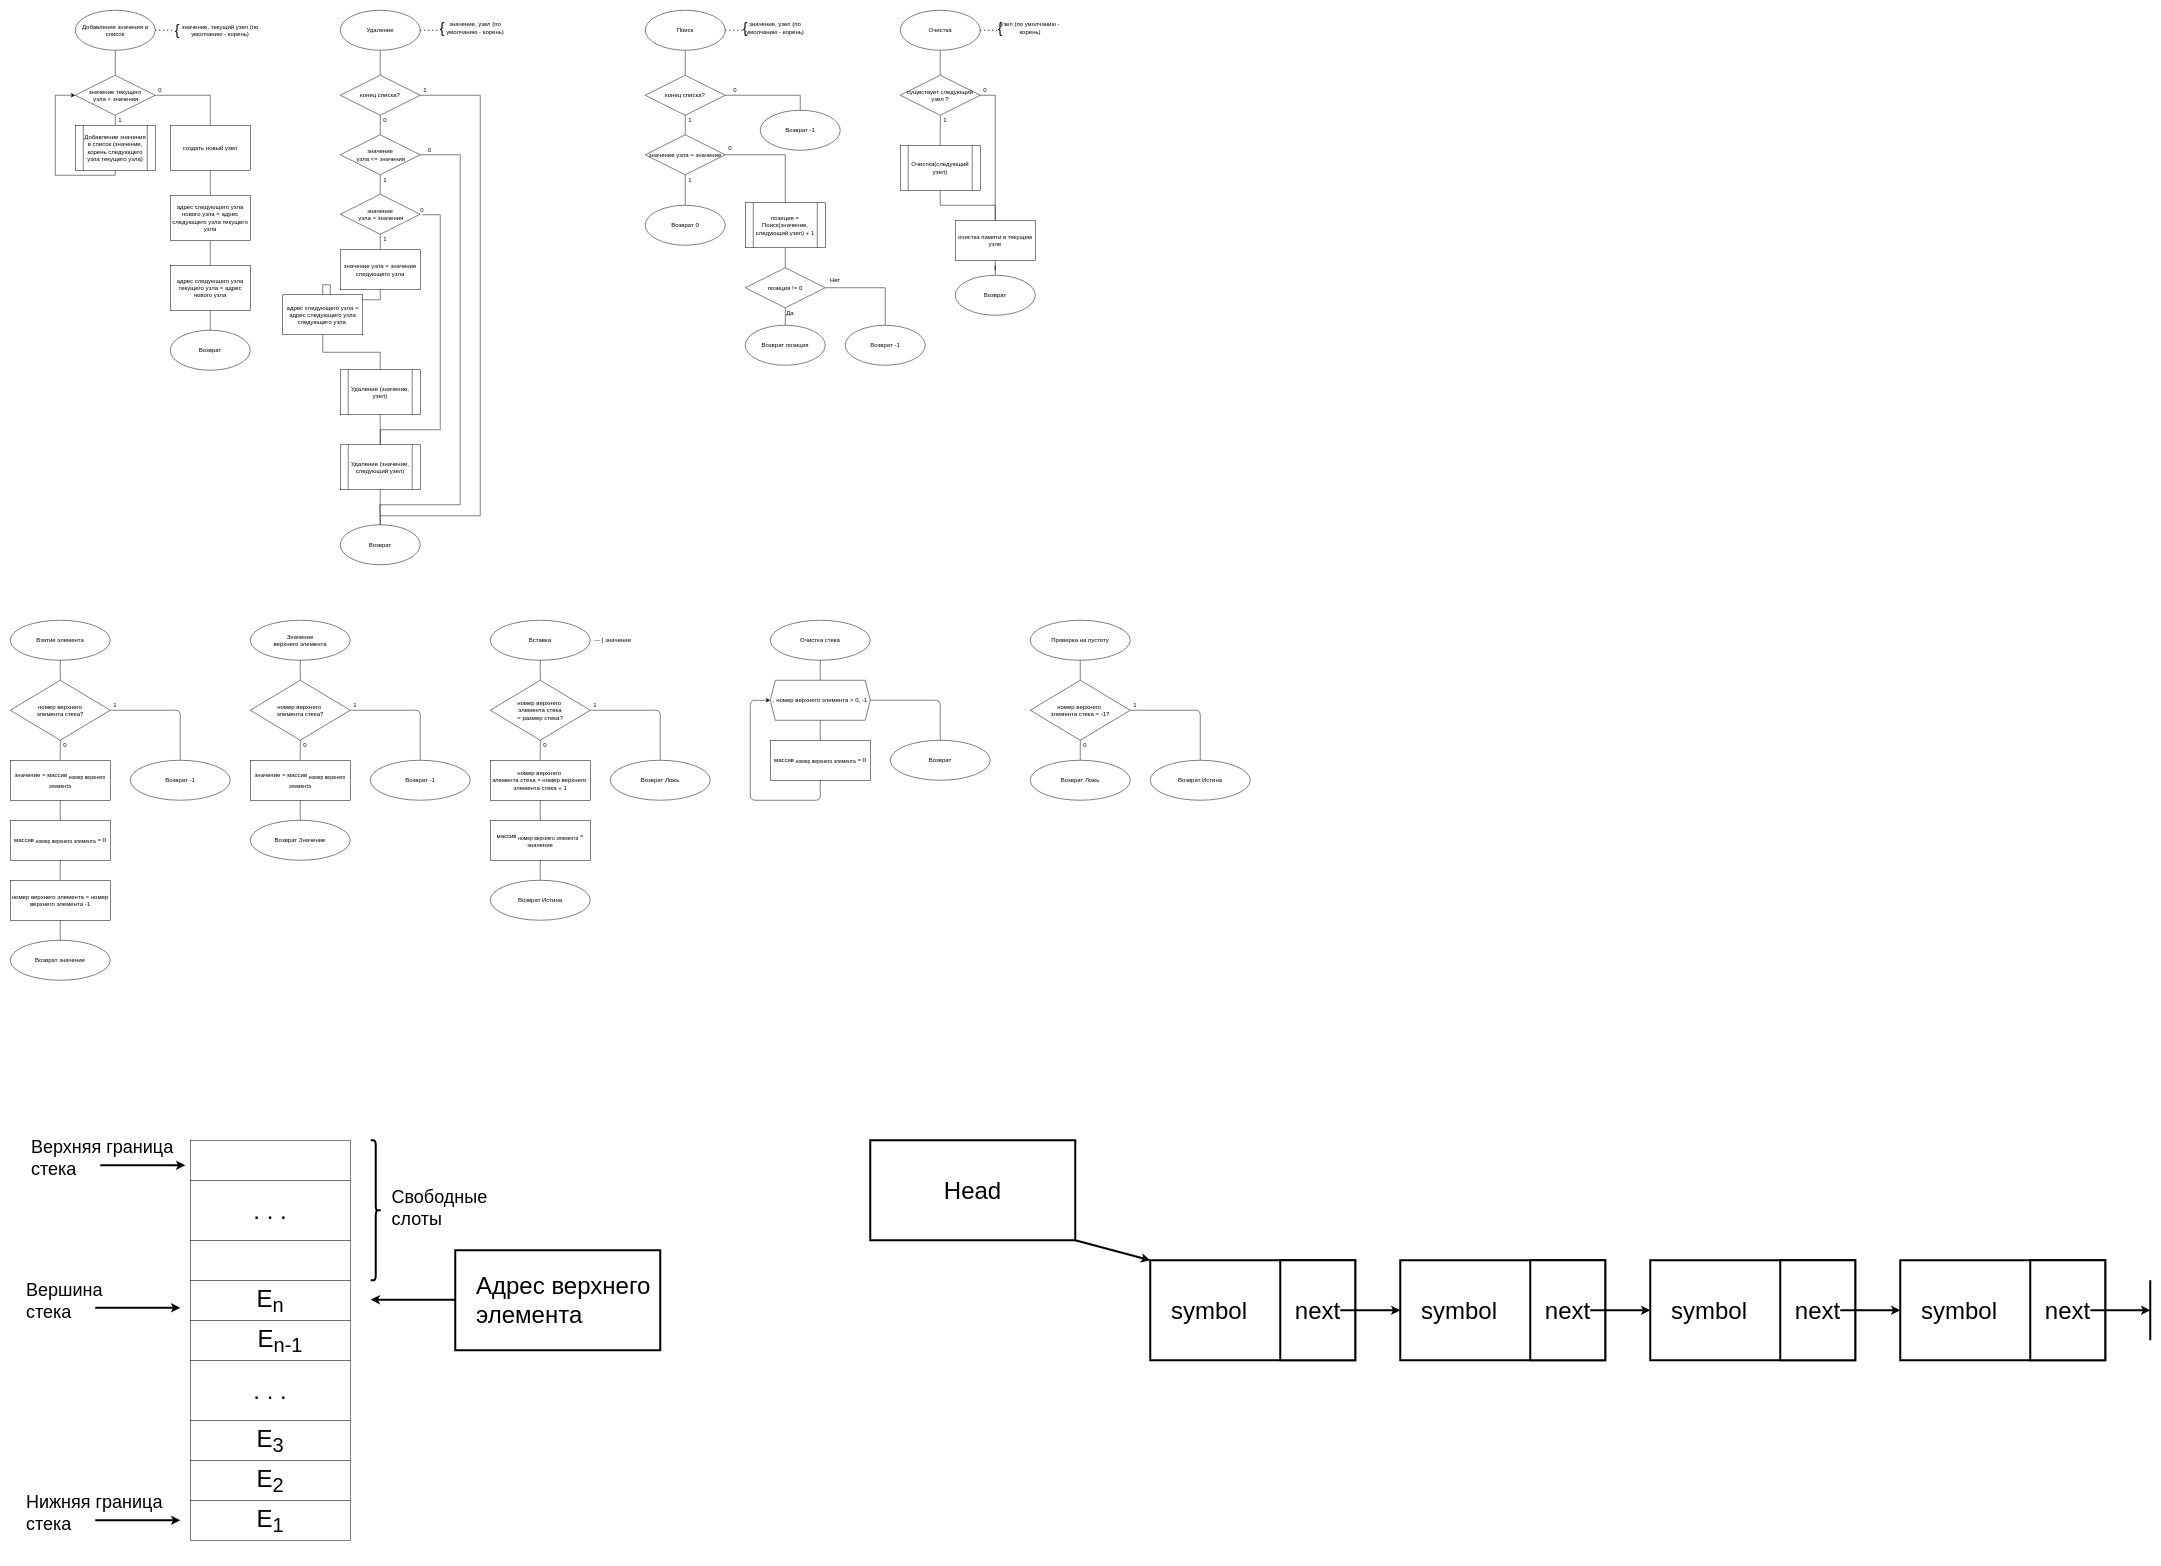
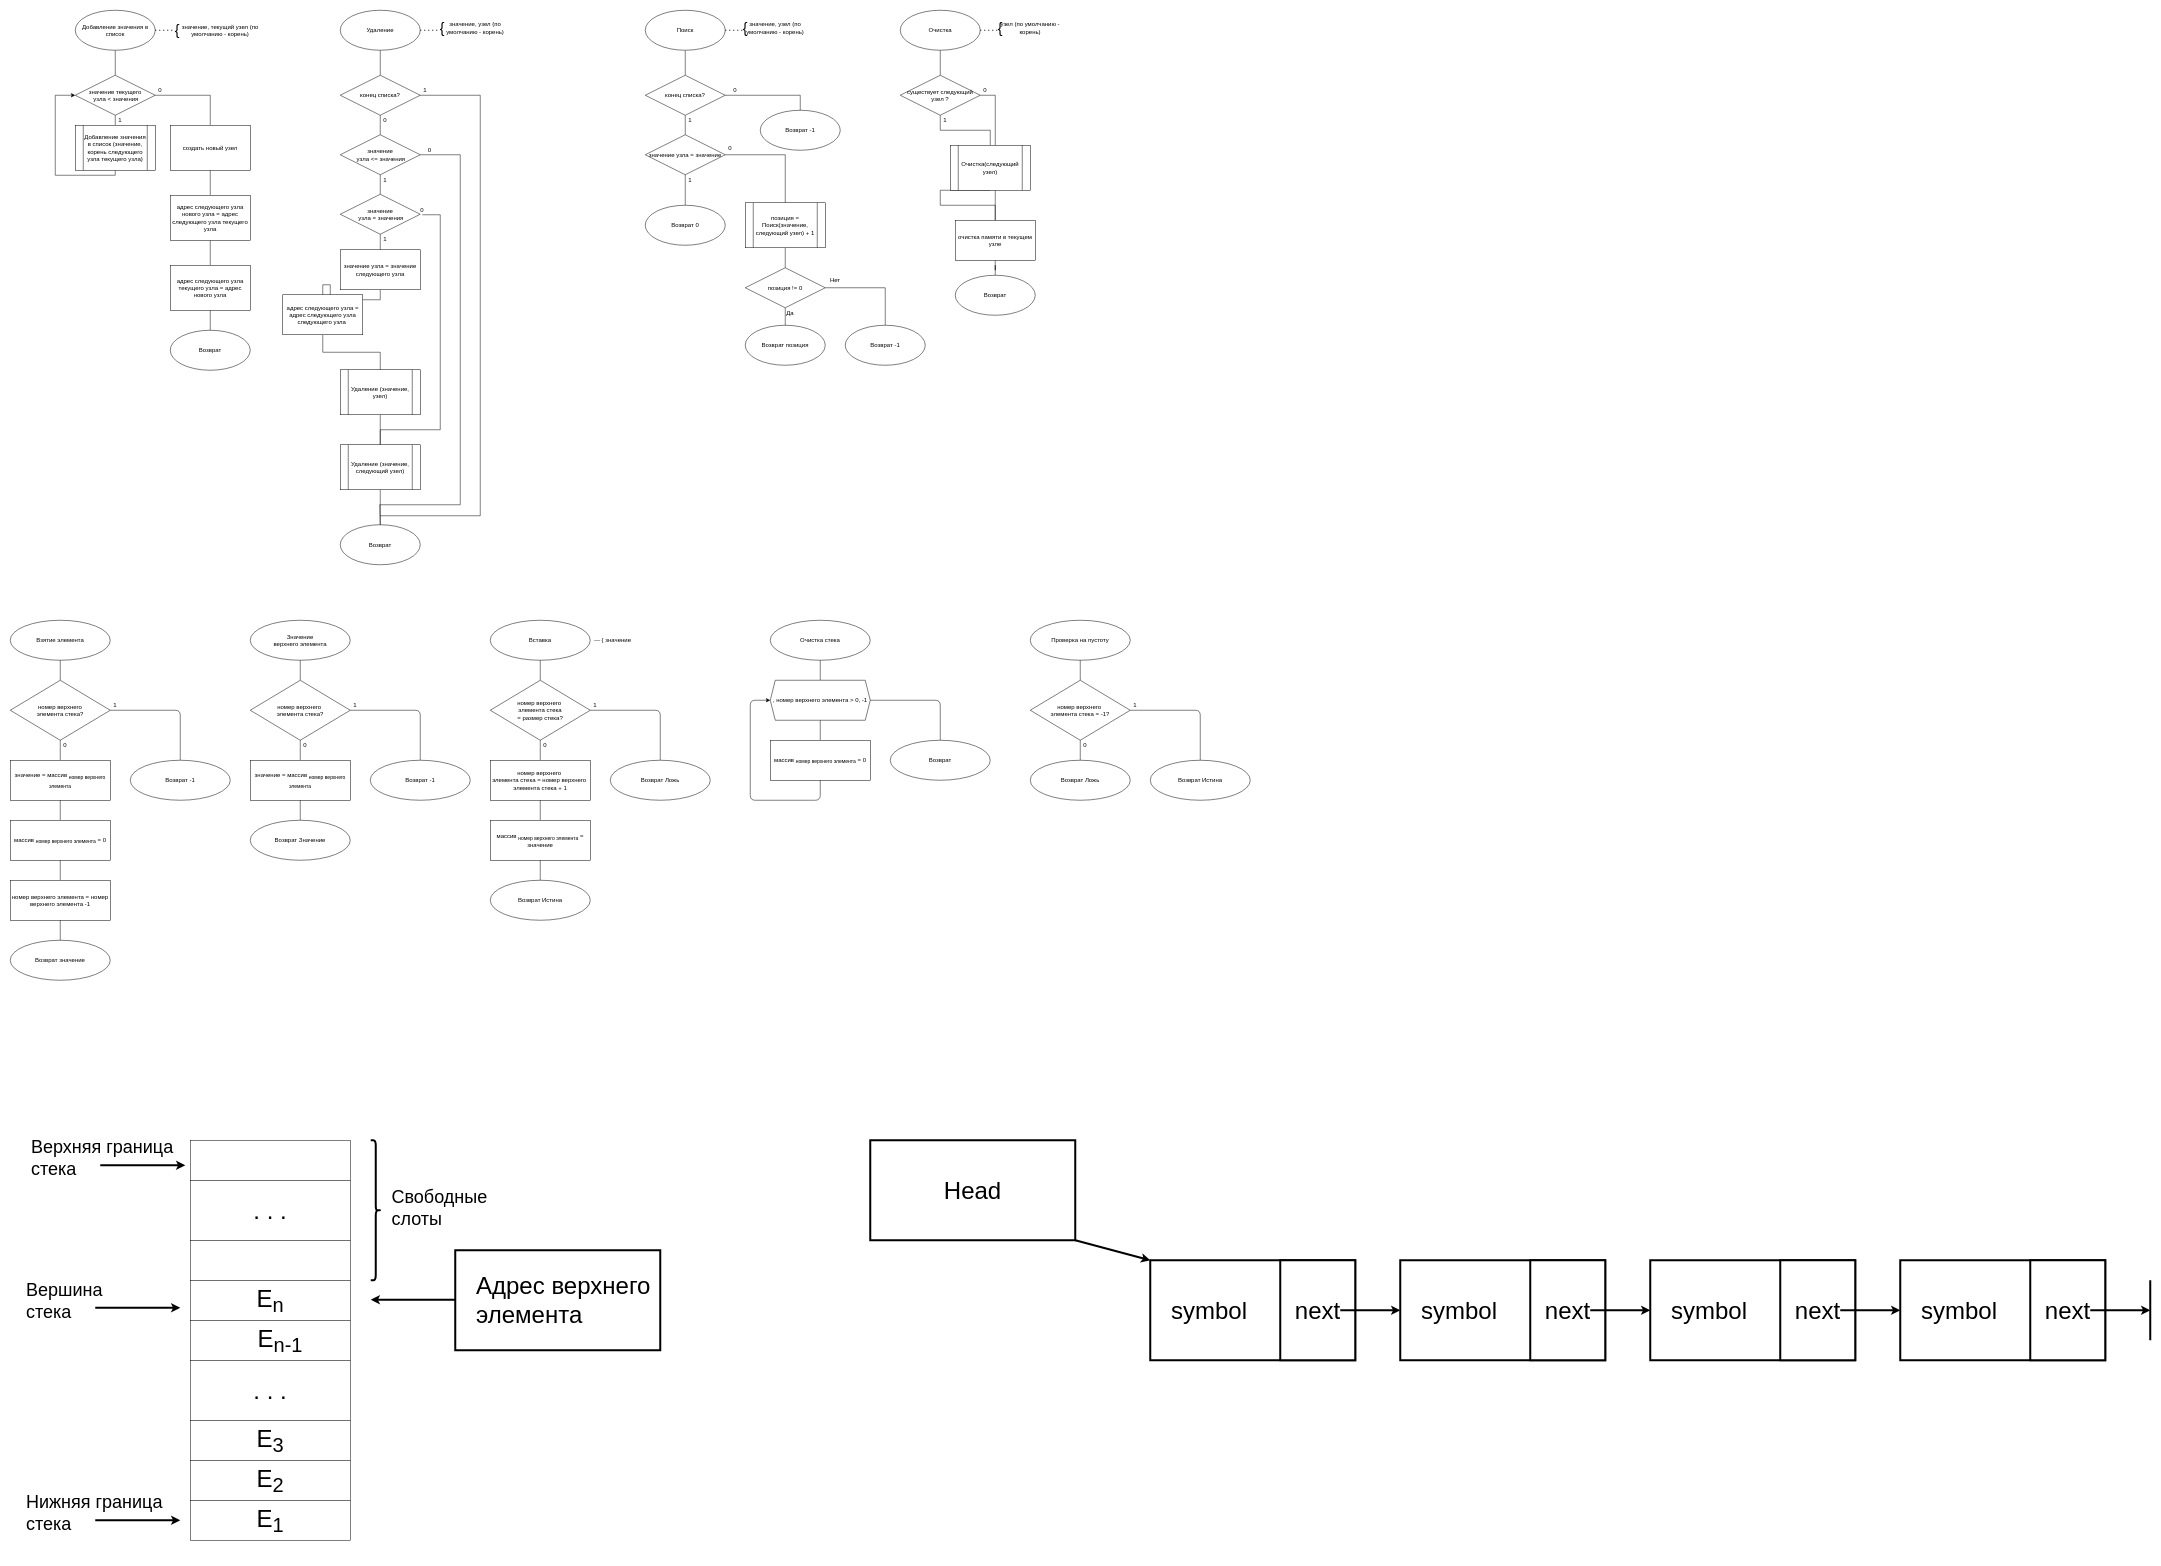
- <mxCell id="172" value="Очистка(следующий узел)" style="shape=process;whiteSpace=wrap;html=1;backgroundOutline=1;" parent="1" vertex="1"><mxGeometry x="1800" y="290" width="160" height="90" as="geometry" /></mxCell>
+ <mxCell id="172" value="Очистка(следующий узел)" style="shape=process;whiteSpace=wrap;html=1;backgroundOutline=1;" parent="1" vertex="1"><mxGeometry x="1900" y="290" width="160" height="90" as="geometry" /></mxCell>
